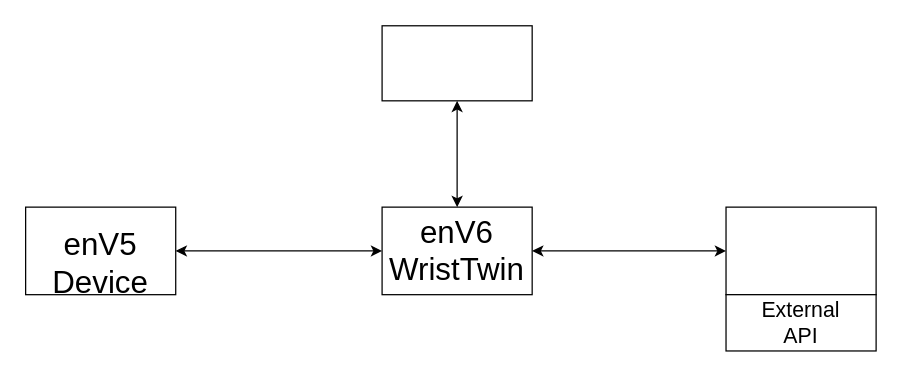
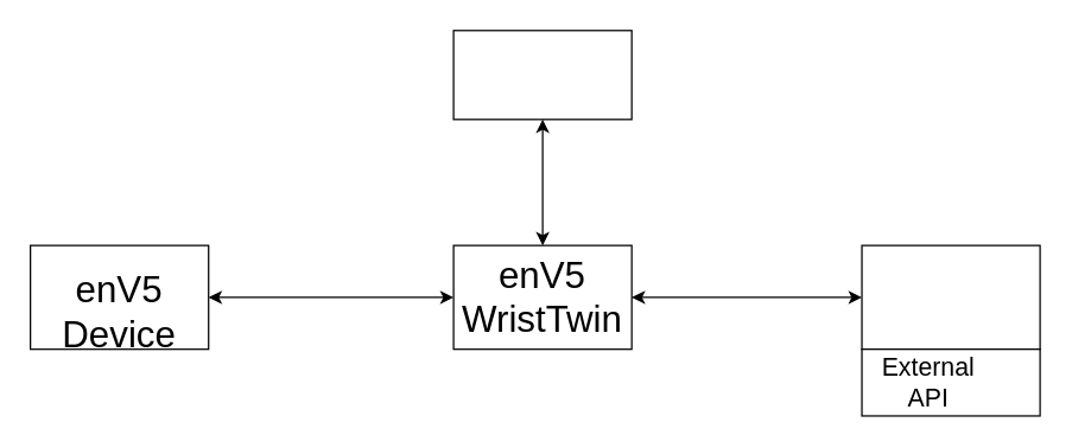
- <mxCell id="6" value="&lt;div style=&quot;font-size: 25px;&quot;&gt;&lt;font style=&quot;font-size: 25px;&quot;&gt;enV6&lt;/font&gt;&lt;/div&gt;&lt;div style=&quot;font-size: 25px;&quot;&gt;&lt;font style=&quot;font-size: 25px;&quot;&gt;WristTwin&lt;/font&gt;&lt;br&gt;&lt;/div&gt;" style="text;html=1;strokeColor=none;fillColor=none;align=center;verticalAlign=middle;whiteSpace=wrap;rounded=0;" vertex="1" parent="4"><mxGeometry x="38.824" y="16.333" width="42.353" height="35" as="geometry" /></mxCell>
+ <mxCell id="6" value="&lt;div style=&quot;font-size: 25px;&quot;&gt;&lt;font style=&quot;font-size: 25px;&quot;&gt;enV5&lt;/font&gt;&lt;/div&gt;&lt;div style=&quot;font-size: 25px;&quot;&gt;&lt;font style=&quot;font-size: 25px;&quot;&gt;WristTwin&lt;/font&gt;&lt;br&gt;&lt;/div&gt;" style="text;html=1;strokeColor=none;fillColor=none;align=center;verticalAlign=middle;whiteSpace=wrap;rounded=0;" vertex="1" parent="4"><mxGeometry x="38.824" y="16.333" width="42.353" height="35" as="geometry" /></mxCell>
- <mxCell id="16" value="&lt;div style=&quot;font-size: 17px;&quot;&gt;&lt;font style=&quot;font-size: 17px;&quot;&gt;External&lt;/font&gt;&lt;/div&gt;&lt;div style=&quot;font-size: 17px;&quot;&gt;&lt;font style=&quot;font-size: 17px;&quot;&gt;API&lt;/font&gt;&lt;br&gt;&lt;/div&gt;" style="text;html=1;strokeColor=none;fillColor=none;align=center;verticalAlign=middle;whiteSpace=wrap;rounded=0;" vertex="1" parent="1"><mxGeometry x="610" y="242.5" width="60" height="30" as="geometry" /></mxCell>
+ <mxCell id="16" value="&lt;div style=&quot;font-size: 17px;&quot;&gt;&lt;font style=&quot;font-size: 17px;&quot;&gt;External&lt;/font&gt;&lt;/div&gt;&lt;div style=&quot;font-size: 17px;&quot;&gt;&lt;font style=&quot;font-size: 17px;&quot;&gt;API&lt;/font&gt;&lt;br&gt;&lt;/div&gt;" style="text;html=1;strokeColor=none;fillColor=none;align=center;verticalAlign=middle;whiteSpace=wrap;rounded=0;" vertex="1" parent="1"><mxGeometry x="595" y="242.5" width="60" height="30" as="geometry" /></mxCell>
